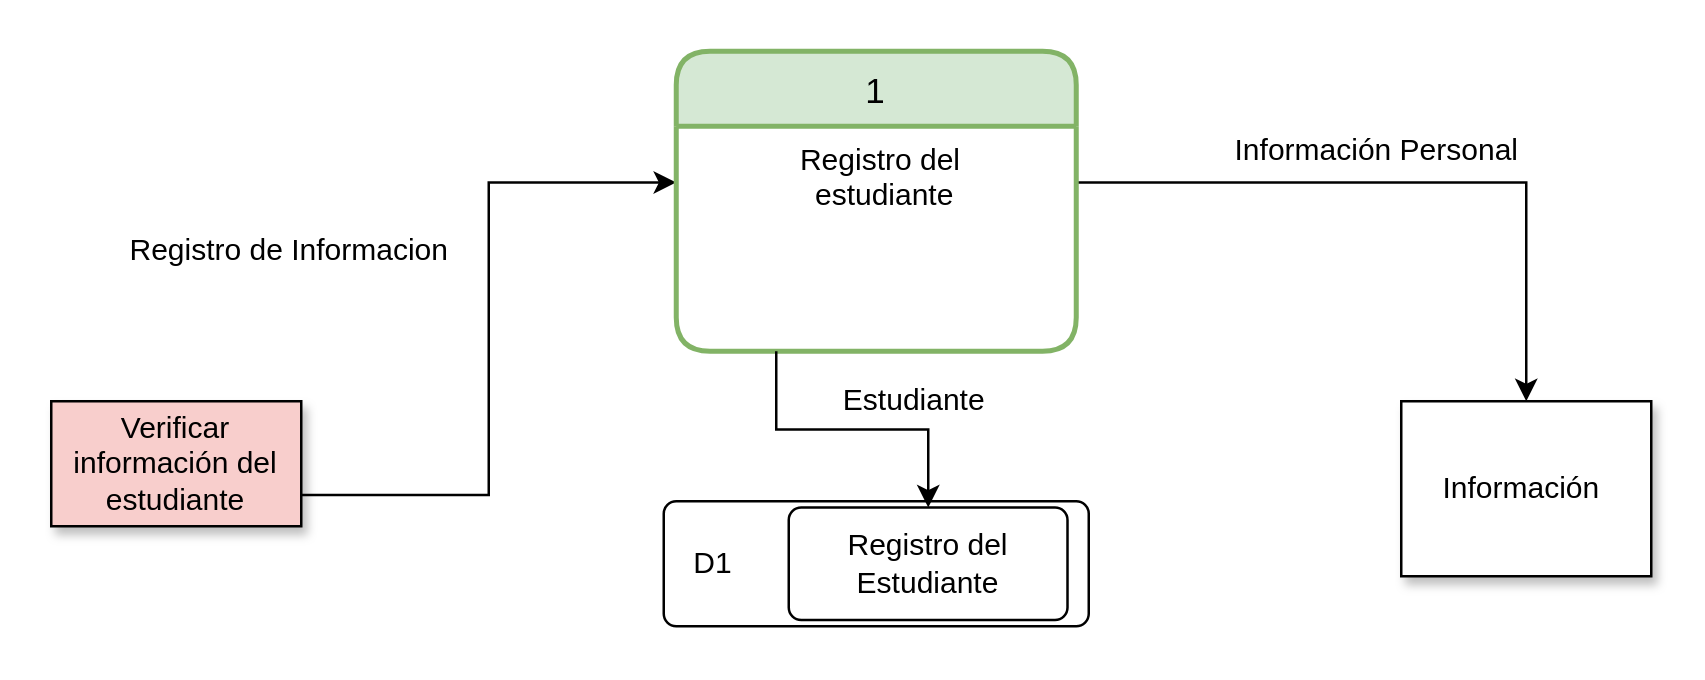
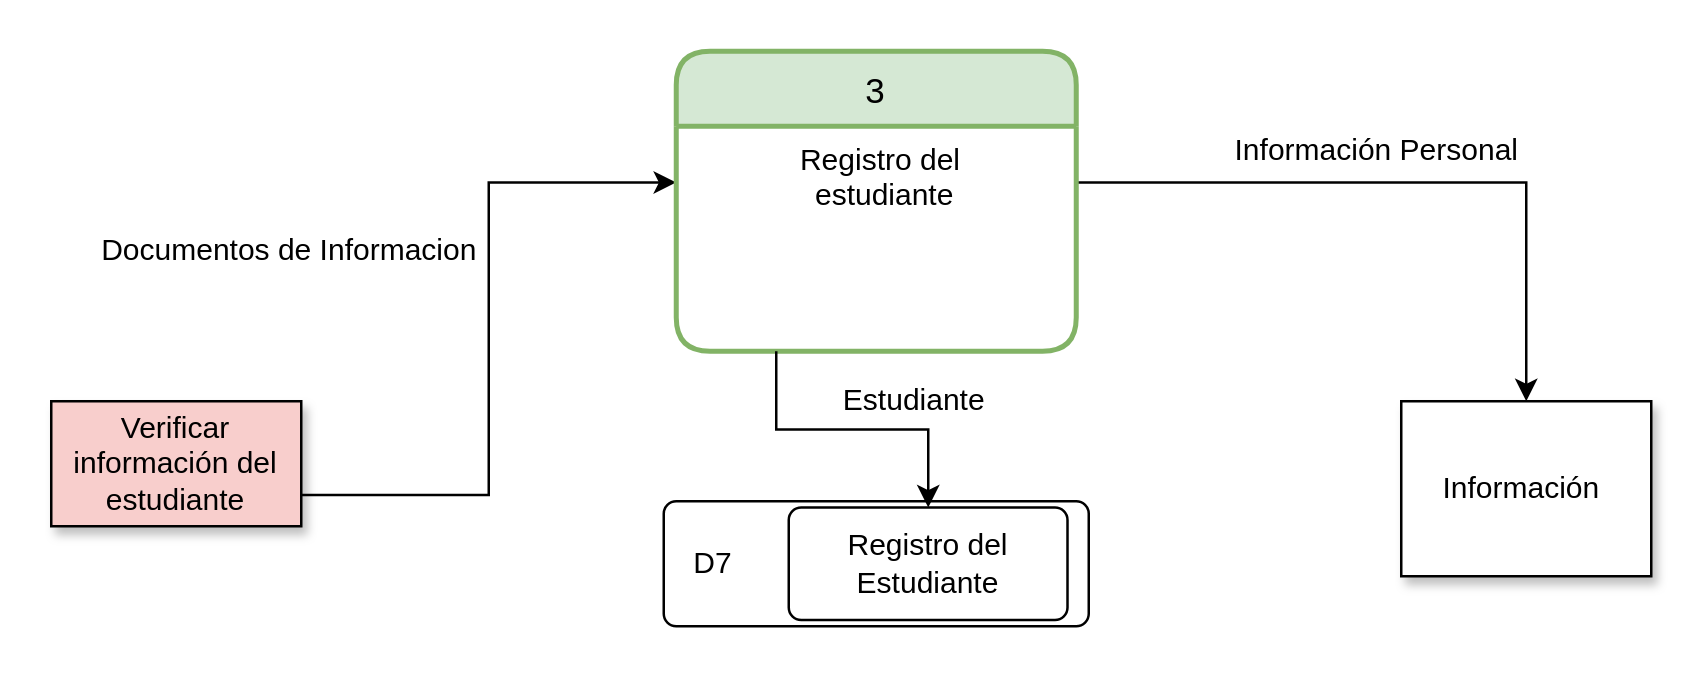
- <mxCell id="9" value="1" style="swimlane;childLayout=stackLayout;horizontal=1;startSize=30;horizontalStack=0;rounded=1;fontSize=14;fontStyle=0;strokeWidth=2;resizeParent=0;resizeLast=1;shadow=0;dashed=0;align=center;fillColor=#d5e8d4;strokeColor=#82b366;" vertex="1" parent="1"><mxGeometry x="270" y="20" width="160" height="120" as="geometry" /></mxCell>
+ <mxCell id="9" value="3" style="swimlane;childLayout=stackLayout;horizontal=1;startSize=30;horizontalStack=0;rounded=1;fontSize=14;fontStyle=0;strokeWidth=2;resizeParent=0;resizeLast=1;shadow=0;dashed=0;align=center;fillColor=#d5e8d4;strokeColor=#82b366;" vertex="1" parent="1"><mxGeometry x="270" y="20" width="160" height="120" as="geometry" /></mxCell>
- <mxCell id="11" value="Registro de Informacion" style="text;html=1;align=center;verticalAlign=middle;resizable=0;points=[];autosize=1;" vertex="1" parent="1"><mxGeometry x="30" y="90" width="170" height="20" as="geometry" /></mxCell>
+ <mxCell id="11" value="Documentos de Informacion" style="text;html=1;align=center;verticalAlign=middle;resizable=0;points=[];autosize=1;" vertex="1" parent="1"><mxGeometry x="30" y="90" width="170" height="20" as="geometry" /></mxCell>
- <mxCell id="6" value="D1" style="html=1;shape=mxgraph.er.anchor;whiteSpace=wrap;strokeColor=#82b366;shadow=1;fillColor=#000033;" vertex="1" parent="5"><mxGeometry width="40" height="50" as="geometry" /></mxCell>
+ <mxCell id="6" value="D7" style="html=1;shape=mxgraph.er.anchor;whiteSpace=wrap;strokeColor=#82b366;shadow=1;fillColor=#000033;" vertex="1" parent="5"><mxGeometry width="40" height="50" as="geometry" /></mxCell>
